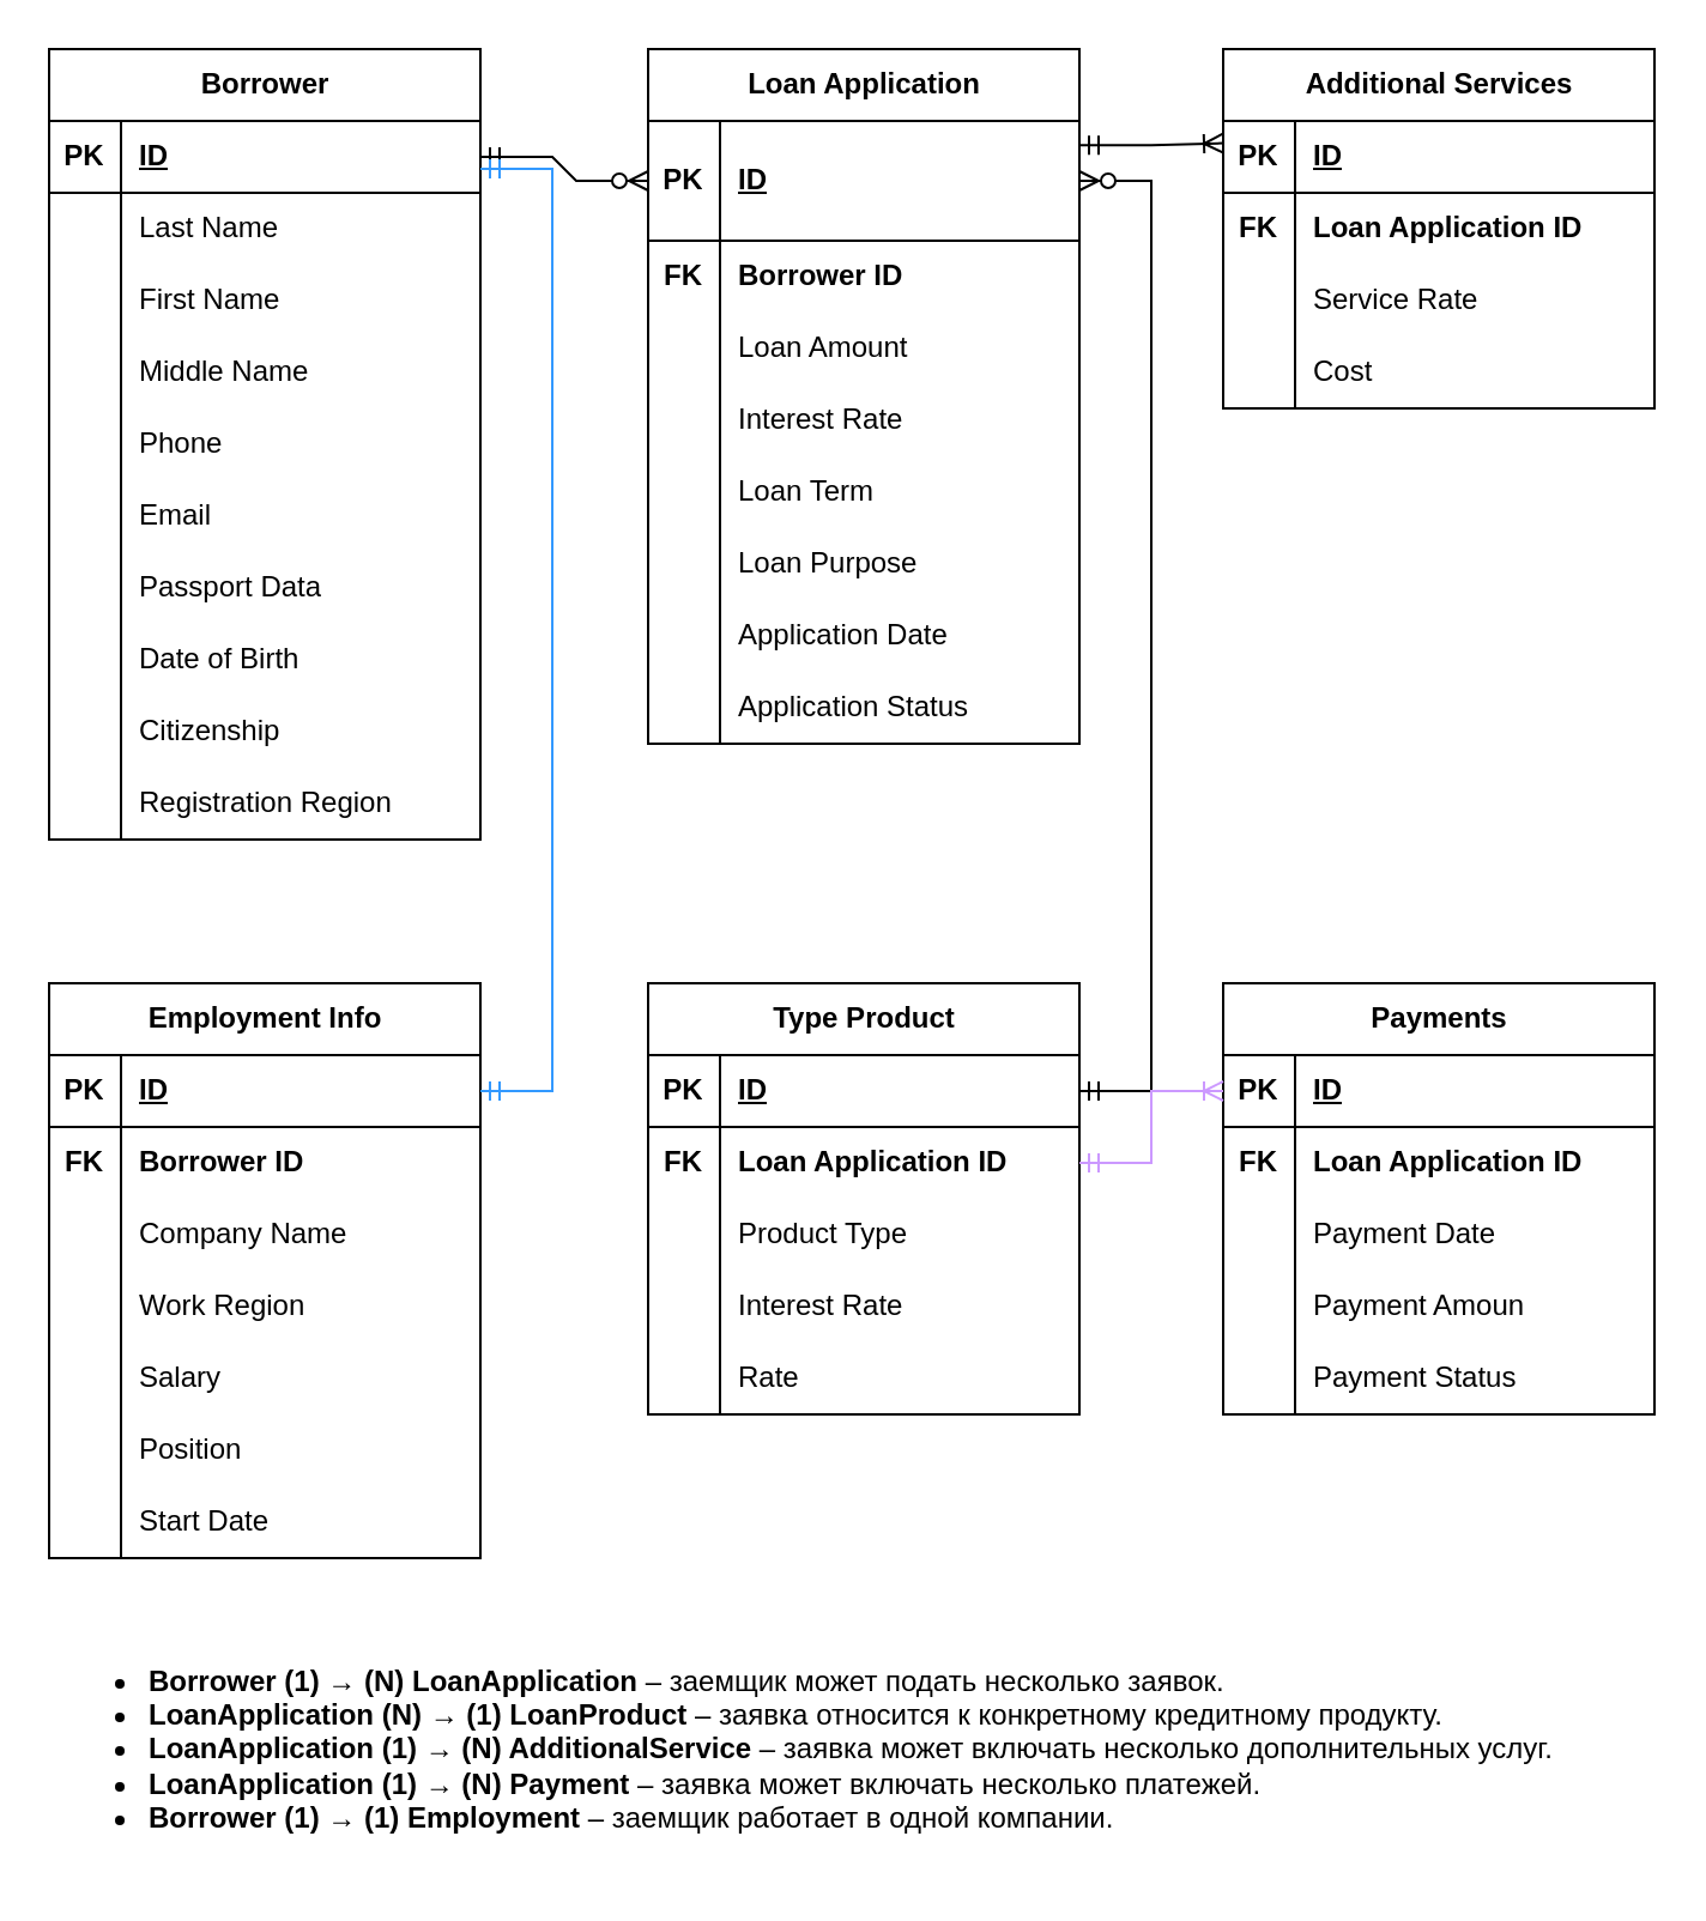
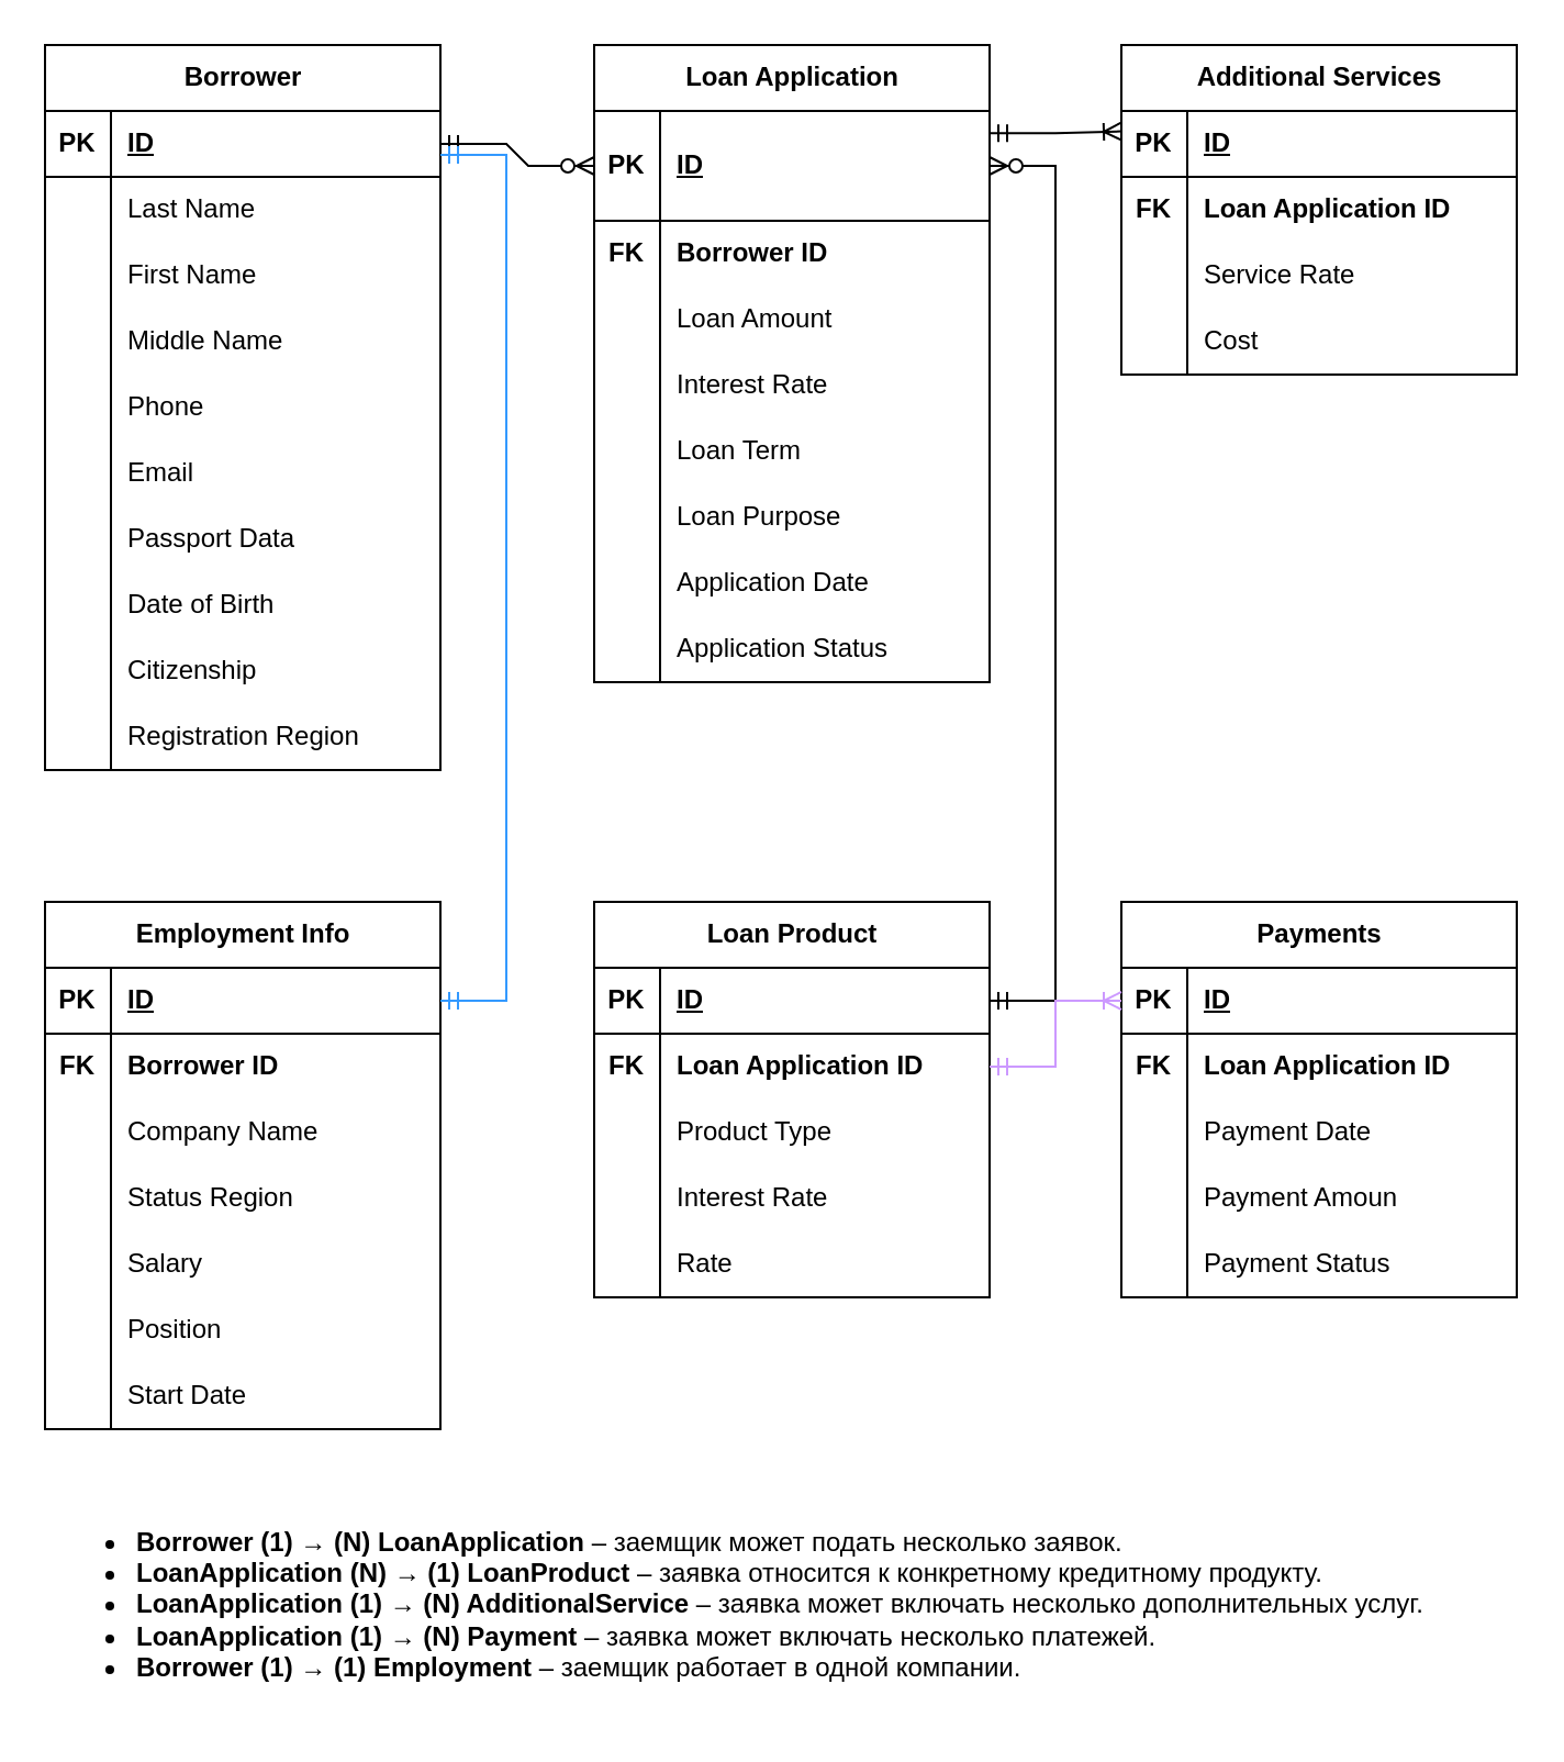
- <mxCell id="94" value="Type Product" style="shape=table;startSize=30;container=1;collapsible=1;childLayout=tableLayout;fixedRows=1;rowLines=0;fontStyle=1;align=center;resizeLast=1;html=1;" vertex="1" parent="1"><mxGeometry x="270" y="410" width="180" height="180" as="geometry" /></mxCell>
+ <mxCell id="94" value="Loan Product" style="shape=table;startSize=30;container=1;collapsible=1;childLayout=tableLayout;fixedRows=1;rowLines=0;fontStyle=1;align=center;resizeLast=1;html=1;" vertex="1" parent="1"><mxGeometry x="270" y="410" width="180" height="180" as="geometry" /></mxCell>
- <mxCell id="84" value="Work Region" style="shape=partialRectangle;connectable=0;fillColor=none;top=0;left=0;bottom=0;right=0;align=left;spacingLeft=6;overflow=hidden;whiteSpace=wrap;html=1;" vertex="1" parent="82"><mxGeometry x="30" width="150" height="30" as="geometry"><mxRectangle width="150" height="30" as="alternateBounds" /></mxGeometry></mxCell>
+ <mxCell id="84" value="Status Region" style="shape=partialRectangle;connectable=0;fillColor=none;top=0;left=0;bottom=0;right=0;align=left;spacingLeft=6;overflow=hidden;whiteSpace=wrap;html=1;" vertex="1" parent="82"><mxGeometry x="30" width="150" height="30" as="geometry"><mxRectangle width="150" height="30" as="alternateBounds" /></mxGeometry></mxCell>
